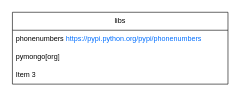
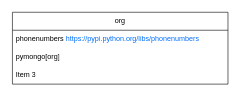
- <mxCell id="2" value="libs" style="swimlane;fontStyle=0;childLayout=stackLayout;horizontal=1;startSize=30;horizontalStack=0;resizeParent=1;resizeParentMax=0;resizeLast=0;collapsible=1;marginBottom=0;whiteSpace=wrap;html=1;" vertex="1" parent="1"><mxGeometry x="20" y="20" width="360" height="120" as="geometry" /></mxCell>
+ <mxCell id="2" value="org" style="swimlane;fontStyle=0;childLayout=stackLayout;horizontal=1;startSize=30;horizontalStack=0;resizeParent=1;resizeParentMax=0;resizeLast=0;collapsible=1;marginBottom=0;whiteSpace=wrap;html=1;" vertex="1" parent="1"><mxGeometry x="20" y="20" width="360" height="120" as="geometry" /></mxCell>
- <mxCell id="3" value="phonenumbers&amp;nbsp;&lt;font style=&quot;color: rgb(0, 110, 255);&quot;&gt;https://pypi.python.org/pypi/phonenumbers&lt;/font&gt;" style="text;strokeColor=none;fillColor=none;align=left;verticalAlign=middle;spacingLeft=4;spacingRight=4;overflow=hidden;points=[[0,0.5],[1,0.5]];portConstraint=eastwest;rotatable=0;whiteSpace=wrap;html=1;" vertex="1" parent="2"><mxGeometry y="30" width="360" height="30" as="geometry" /></mxCell>
+ <mxCell id="3" value="phonenumbers&amp;nbsp;&lt;font style=&quot;color: rgb(0, 110, 255);&quot;&gt;https://pypi.python.org/libs/phonenumbers&lt;/font&gt;" style="text;strokeColor=none;fillColor=none;align=left;verticalAlign=middle;spacingLeft=4;spacingRight=4;overflow=hidden;points=[[0,0.5],[1,0.5]];portConstraint=eastwest;rotatable=0;whiteSpace=wrap;html=1;" vertex="1" parent="2"><mxGeometry y="30" width="360" height="30" as="geometry" /></mxCell>
